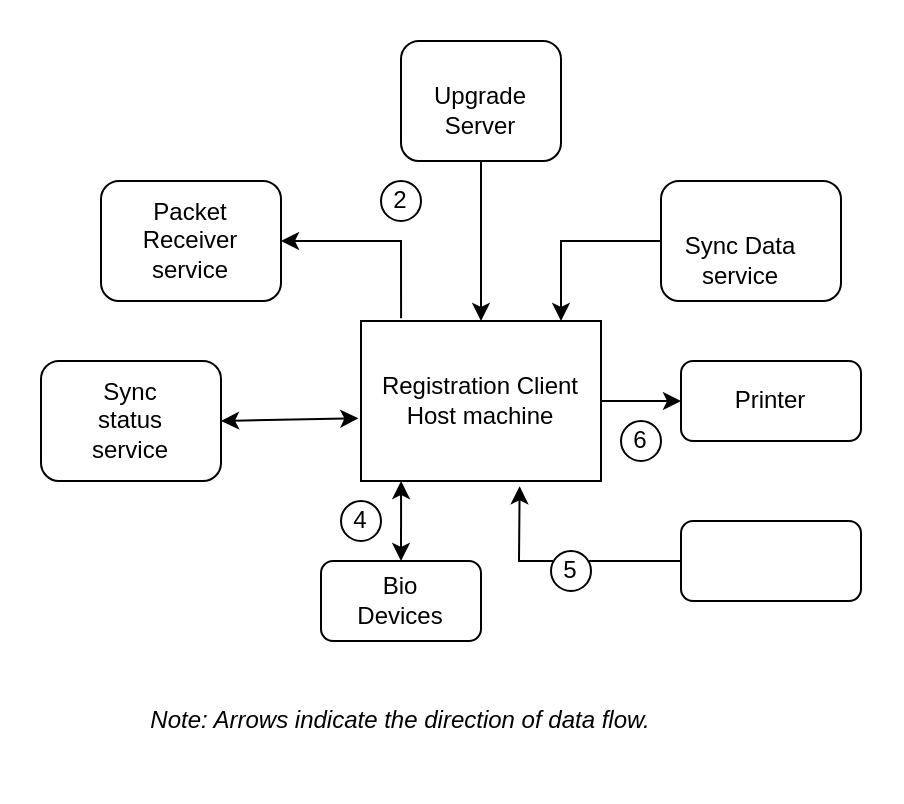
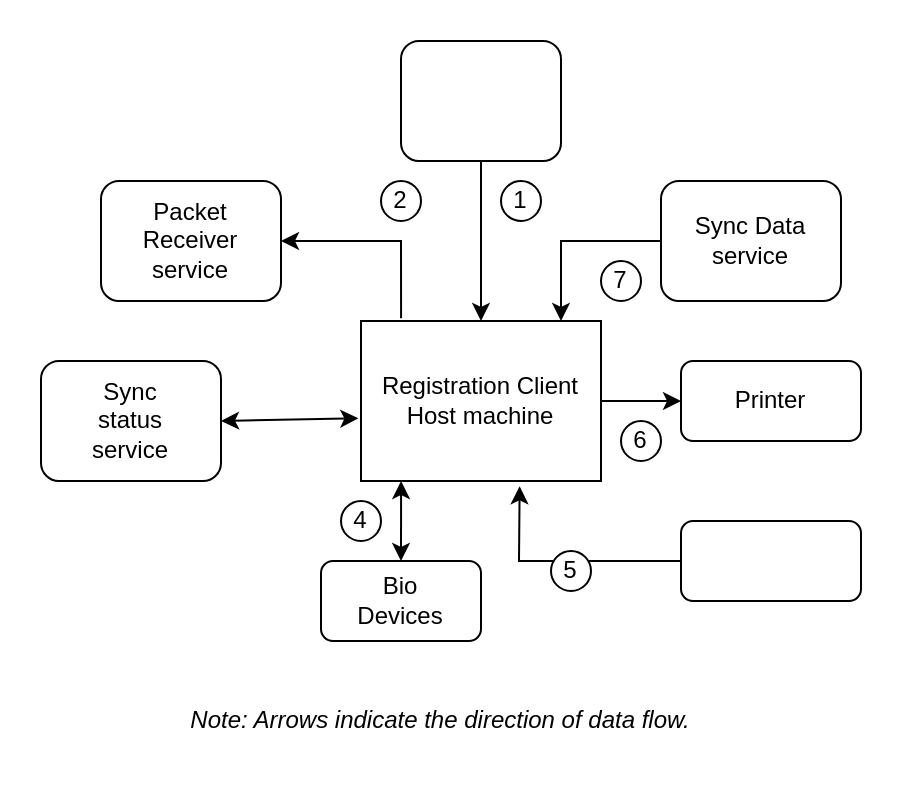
- <mxCell id="5" value="Upgrade Server" style="text;html=1;strokeColor=none;fillColor=none;align=center;verticalAlign=middle;whiteSpace=wrap;rounded=0;" vertex="1" parent="1"><mxGeometry x="210" y="40" width="60" height="30" as="geometry" /></mxCell>
+ <mxCell id="25" value="1" style="ellipse;whiteSpace=wrap;html=1;aspect=fixed;" vertex="1" parent="1"><mxGeometry x="250" y="90" width="20" height="20" as="geometry" /></mxCell>
- <mxCell id="10" value="Sync Data service" style="text;html=1;strokeColor=none;fillColor=none;align=center;verticalAlign=middle;whiteSpace=wrap;rounded=0;" vertex="1" parent="1"><mxGeometry x="340" y="115" width="60" height="30" as="geometry" /></mxCell>
+ <mxCell id="10" value="Sync Data service" style="text;html=1;strokeColor=none;fillColor=none;align=center;verticalAlign=middle;whiteSpace=wrap;rounded=0;" vertex="1" parent="1"><mxGeometry x="345" y="105" width="60" height="30" as="geometry" /></mxCell>
+ <mxCell id="26" value="7" style="ellipse;whiteSpace=wrap;html=1;aspect=fixed;" vertex="1" parent="1"><mxGeometry x="300" y="130" width="20" height="20" as="geometry" /></mxCell>
- <mxCell id="31" value="&lt;i&gt;Note: Arrows indicate the direction of data flow.&lt;/i&gt;" style="text;html=1;strokeColor=none;fillColor=none;align=center;verticalAlign=middle;whiteSpace=wrap;rounded=0;" vertex="1" parent="1"><mxGeometry x="5" y="340" width="390" height="40" as="geometry" /></mxCell>
+ <mxCell id="31" value="&lt;i&gt;Note: Arrows indicate the direction of data flow.&lt;/i&gt;" style="text;html=1;strokeColor=none;fillColor=none;align=center;verticalAlign=middle;whiteSpace=wrap;rounded=0;" vertex="1" parent="1"><mxGeometry x="25" y="340" width="390" height="40" as="geometry" /></mxCell>
